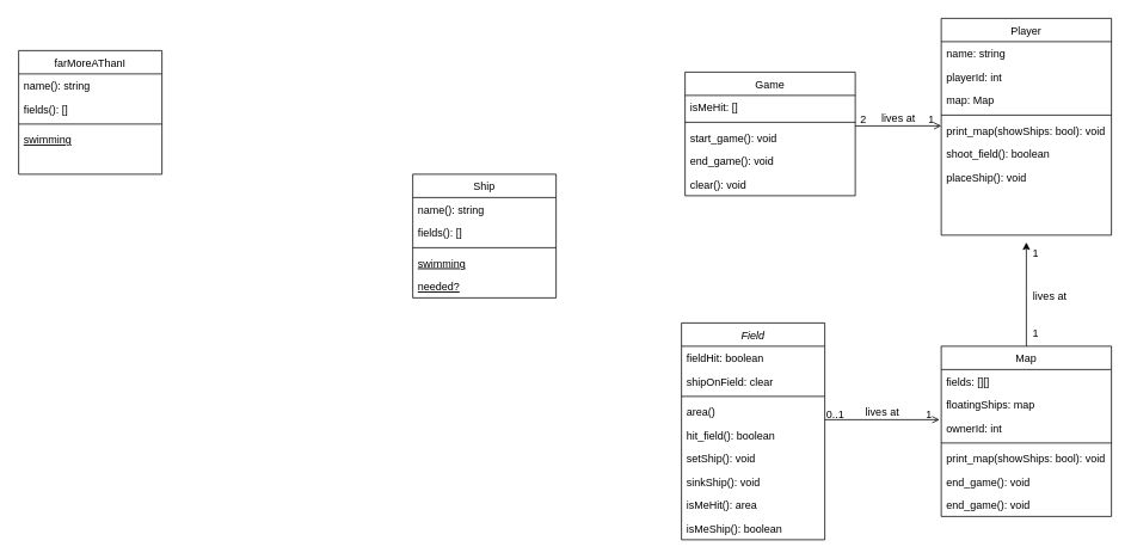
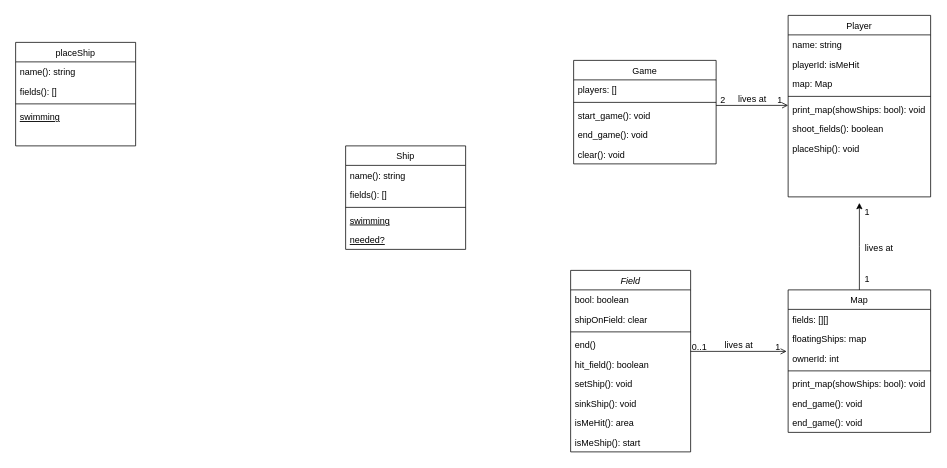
- <mxCell id="52" value="farMoreAThanI" style="swimlane;fontStyle=0;align=center;verticalAlign=top;childLayout=stackLayout;horizontal=1;startSize=26;horizontalStack=0;resizeParent=1;resizeLast=0;collapsible=1;marginBottom=0;rounded=0;shadow=0;strokeWidth=1;" vertex="1" parent="1"><mxGeometry x="20" y="56" width="160" height="138" as="geometry"><mxRectangle x="130" y="380" width="160" height="26" as="alternateBounds" /></mxGeometry></mxCell>
+ <mxCell id="52" value="placeShip" style="swimlane;fontStyle=0;align=center;verticalAlign=top;childLayout=stackLayout;horizontal=1;startSize=26;horizontalStack=0;resizeParent=1;resizeLast=0;collapsible=1;marginBottom=0;rounded=0;shadow=0;strokeWidth=1;" vertex="1" parent="1"><mxGeometry x="20" y="56" width="160" height="138" as="geometry"><mxRectangle x="130" y="380" width="160" height="26" as="alternateBounds" /></mxGeometry></mxCell>
- <mxCell id="36" value="playerId: int " style="text;align=left;verticalAlign=top;spacingLeft=4;spacingRight=4;overflow=hidden;rotatable=0;points=[[0,0.5],[1,0.5]];portConstraint=eastwest;" vertex="1" parent="34"><mxGeometry y="52" width="190" height="26" as="geometry" /></mxCell>
+ <mxCell id="36" value="playerId: isMeHit " style="text;align=left;verticalAlign=top;spacingLeft=4;spacingRight=4;overflow=hidden;rotatable=0;points=[[0,0.5],[1,0.5]];portConstraint=eastwest;" vertex="1" parent="34"><mxGeometry y="52" width="190" height="26" as="geometry" /></mxCell>
- <mxCell id="43" value="isMeHit: []" style="text;align=left;verticalAlign=top;spacingLeft=4;spacingRight=4;overflow=hidden;rotatable=0;points=[[0,0.5],[1,0.5]];portConstraint=eastwest;" vertex="1" parent="42"><mxGeometry y="26" width="190" height="26" as="geometry" /></mxCell>
+ <mxCell id="43" value="players: []" style="text;align=left;verticalAlign=top;spacingLeft=4;spacingRight=4;overflow=hidden;rotatable=0;points=[[0,0.5],[1,0.5]];portConstraint=eastwest;" vertex="1" parent="42"><mxGeometry y="26" width="190" height="26" as="geometry" /></mxCell>
- <mxCell id="40" value="shoot_field(): boolean" style="text;align=left;verticalAlign=top;spacingLeft=4;spacingRight=4;overflow=hidden;rotatable=0;points=[[0,0.5],[1,0.5]];portConstraint=eastwest;" vertex="1" parent="34"><mxGeometry y="138" width="190" height="26" as="geometry" /></mxCell>
+ <mxCell id="40" value="shoot_fields(): boolean" style="text;align=left;verticalAlign=top;spacingLeft=4;spacingRight=4;overflow=hidden;rotatable=0;points=[[0,0.5],[1,0.5]];portConstraint=eastwest;" vertex="1" parent="34"><mxGeometry y="138" width="190" height="26" as="geometry" /></mxCell>
- <mxCell id="3" value="fieldHit: boolean" style="text;align=left;verticalAlign=top;spacingLeft=4;spacingRight=4;overflow=hidden;rotatable=0;points=[[0,0.5],[1,0.5]];portConstraint=eastwest;" parent="2" vertex="1"><mxGeometry y="26" width="160" height="26" as="geometry" /></mxCell>
+ <mxCell id="3" value="bool: boolean" style="text;align=left;verticalAlign=top;spacingLeft=4;spacingRight=4;overflow=hidden;rotatable=0;points=[[0,0.5],[1,0.5]];portConstraint=eastwest;" parent="2" vertex="1"><mxGeometry y="26" width="160" height="26" as="geometry" /></mxCell>
- <mxCell id="6" value="area()" style="text;align=left;verticalAlign=top;spacingLeft=4;spacingRight=4;overflow=hidden;rotatable=0;points=[[0,0.5],[1,0.5]];portConstraint=eastwest;" parent="2" vertex="1"><mxGeometry y="86" width="160" height="26" as="geometry" /></mxCell>
+ <mxCell id="6" value="end()" style="text;align=left;verticalAlign=top;spacingLeft=4;spacingRight=4;overflow=hidden;rotatable=0;points=[[0,0.5],[1,0.5]];portConstraint=eastwest;" parent="2" vertex="1"><mxGeometry y="86" width="160" height="26" as="geometry" /></mxCell>
- <mxCell id="11" value="isMeShip(): boolean" style="text;align=left;verticalAlign=top;spacingLeft=4;spacingRight=4;overflow=hidden;rotatable=0;points=[[0,0.5],[1,0.5]];portConstraint=eastwest;" vertex="1" parent="2"><mxGeometry y="216" width="160" height="26" as="geometry" /></mxCell>
+ <mxCell id="11" value="isMeShip(): start" style="text;align=left;verticalAlign=top;spacingLeft=4;spacingRight=4;overflow=hidden;rotatable=0;points=[[0,0.5],[1,0.5]];portConstraint=eastwest;" vertex="1" parent="2"><mxGeometry y="216" width="160" height="26" as="geometry" /></mxCell>
